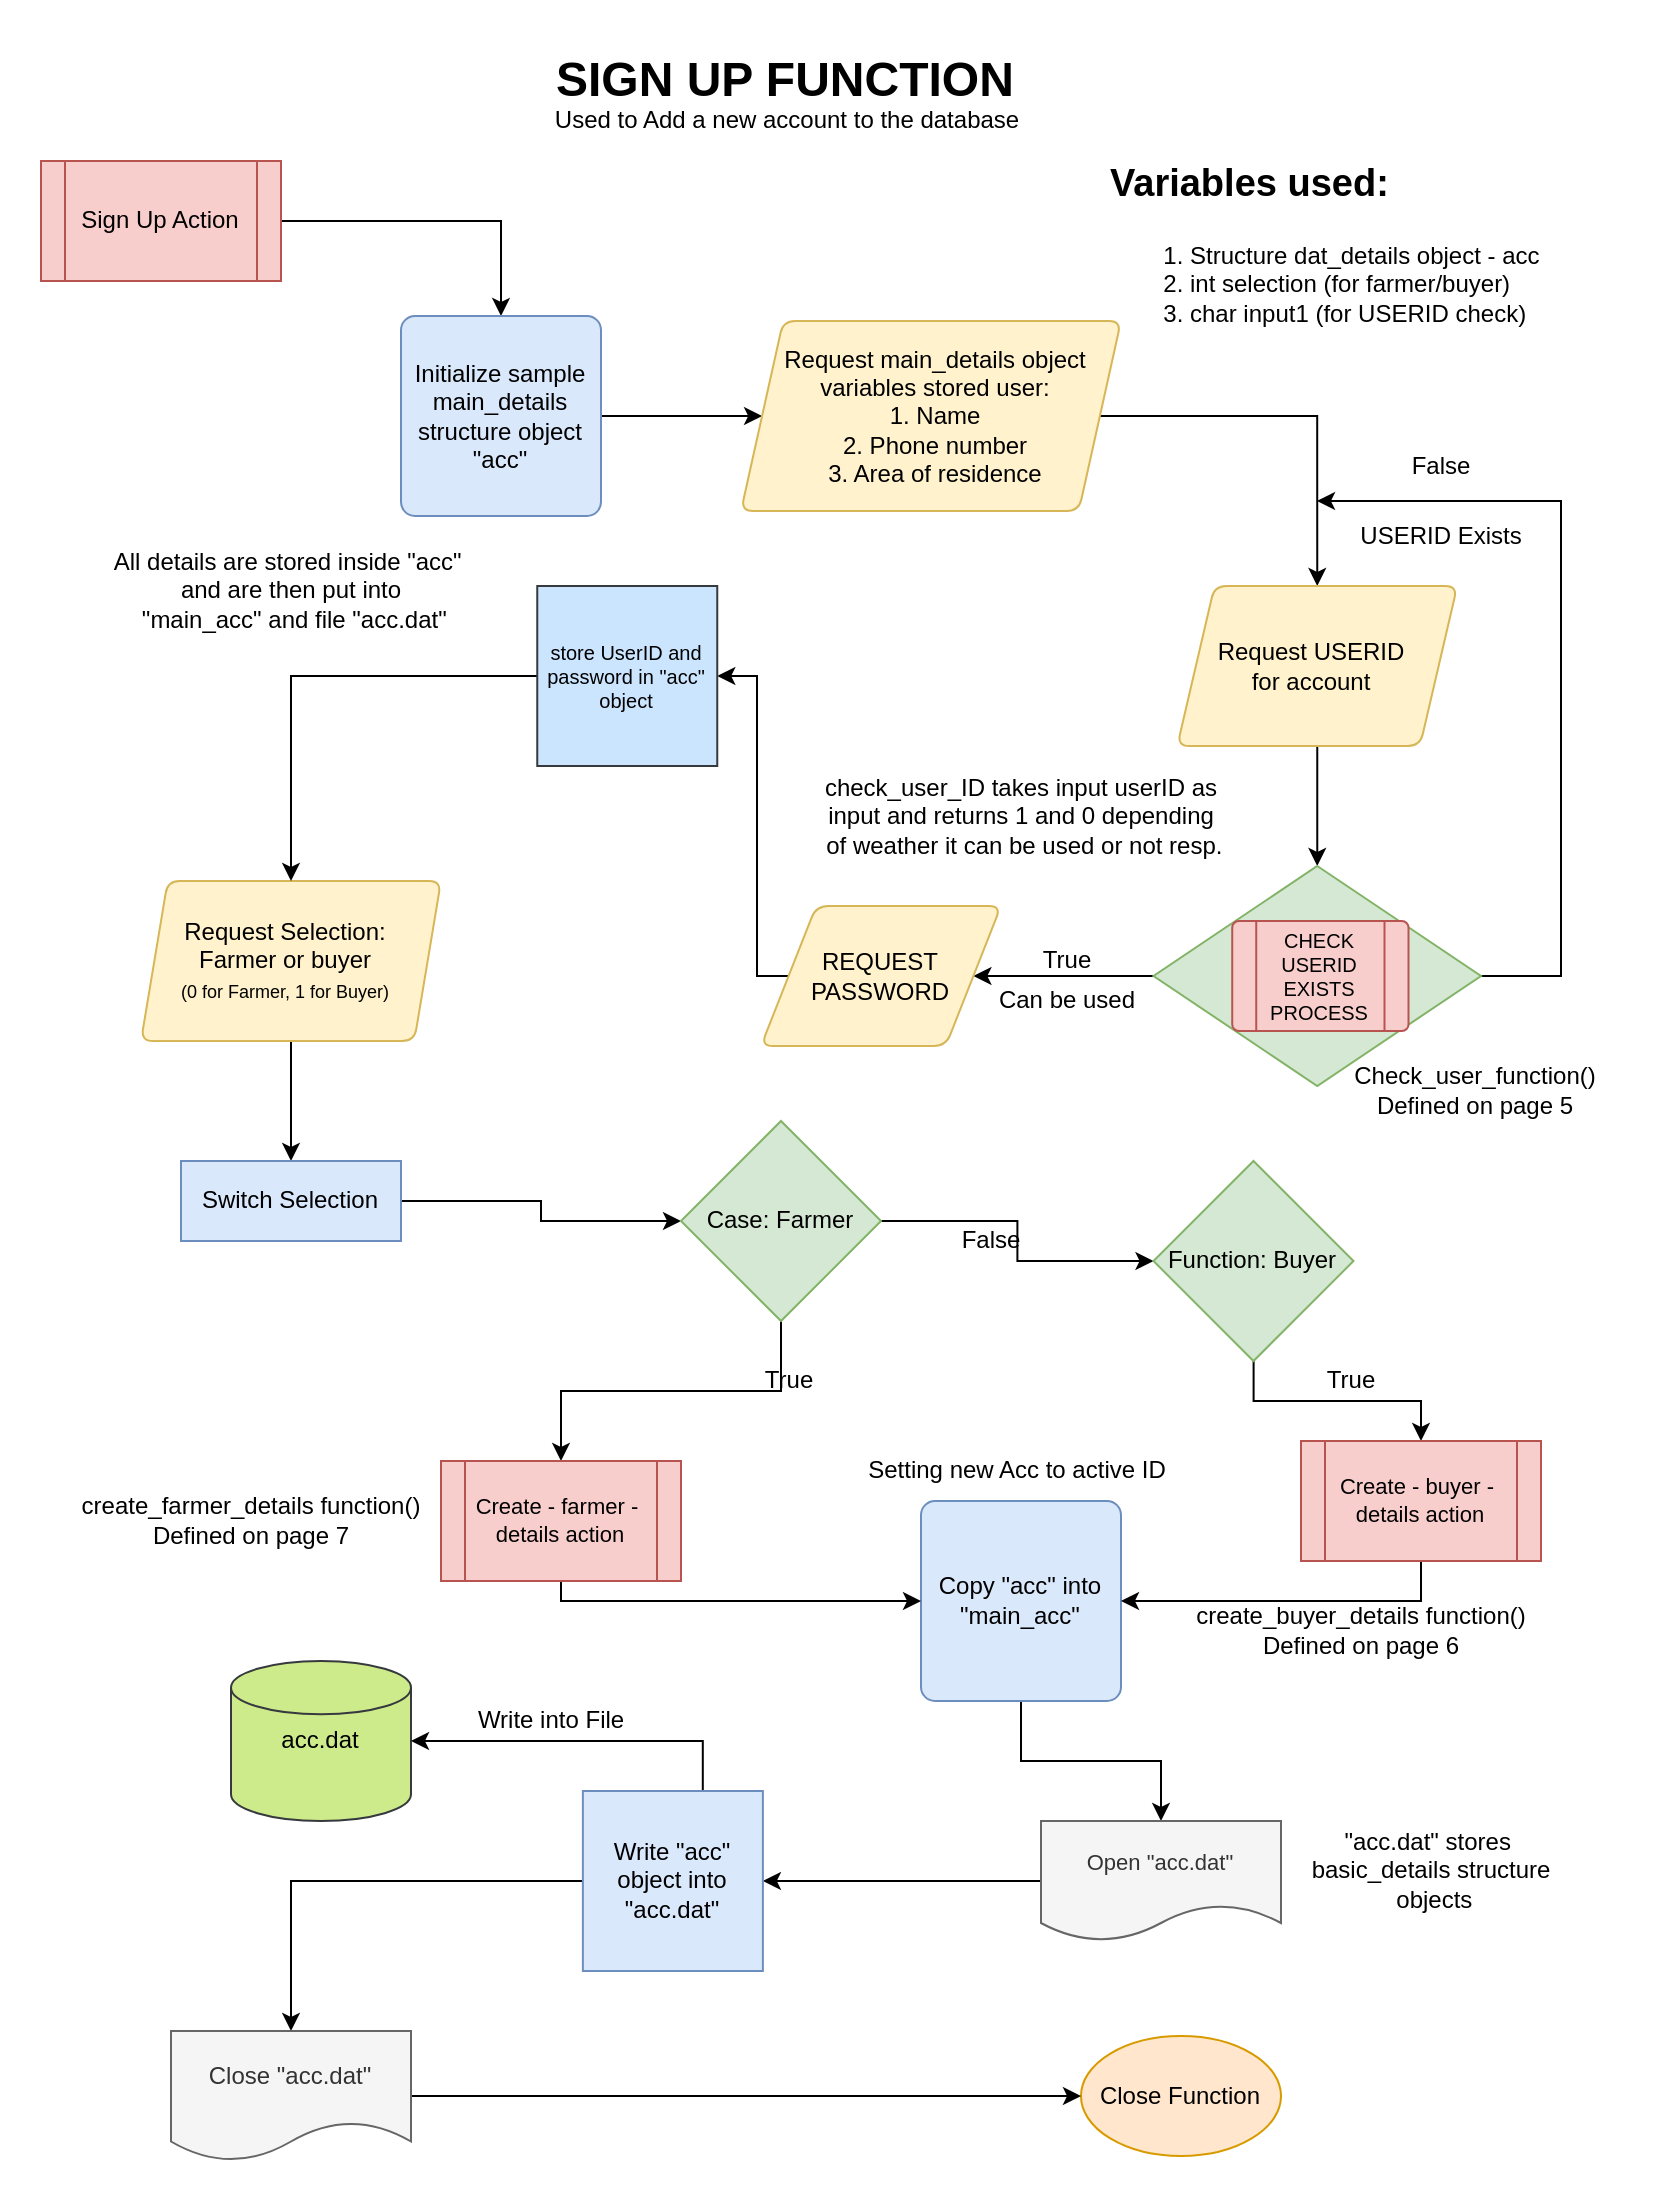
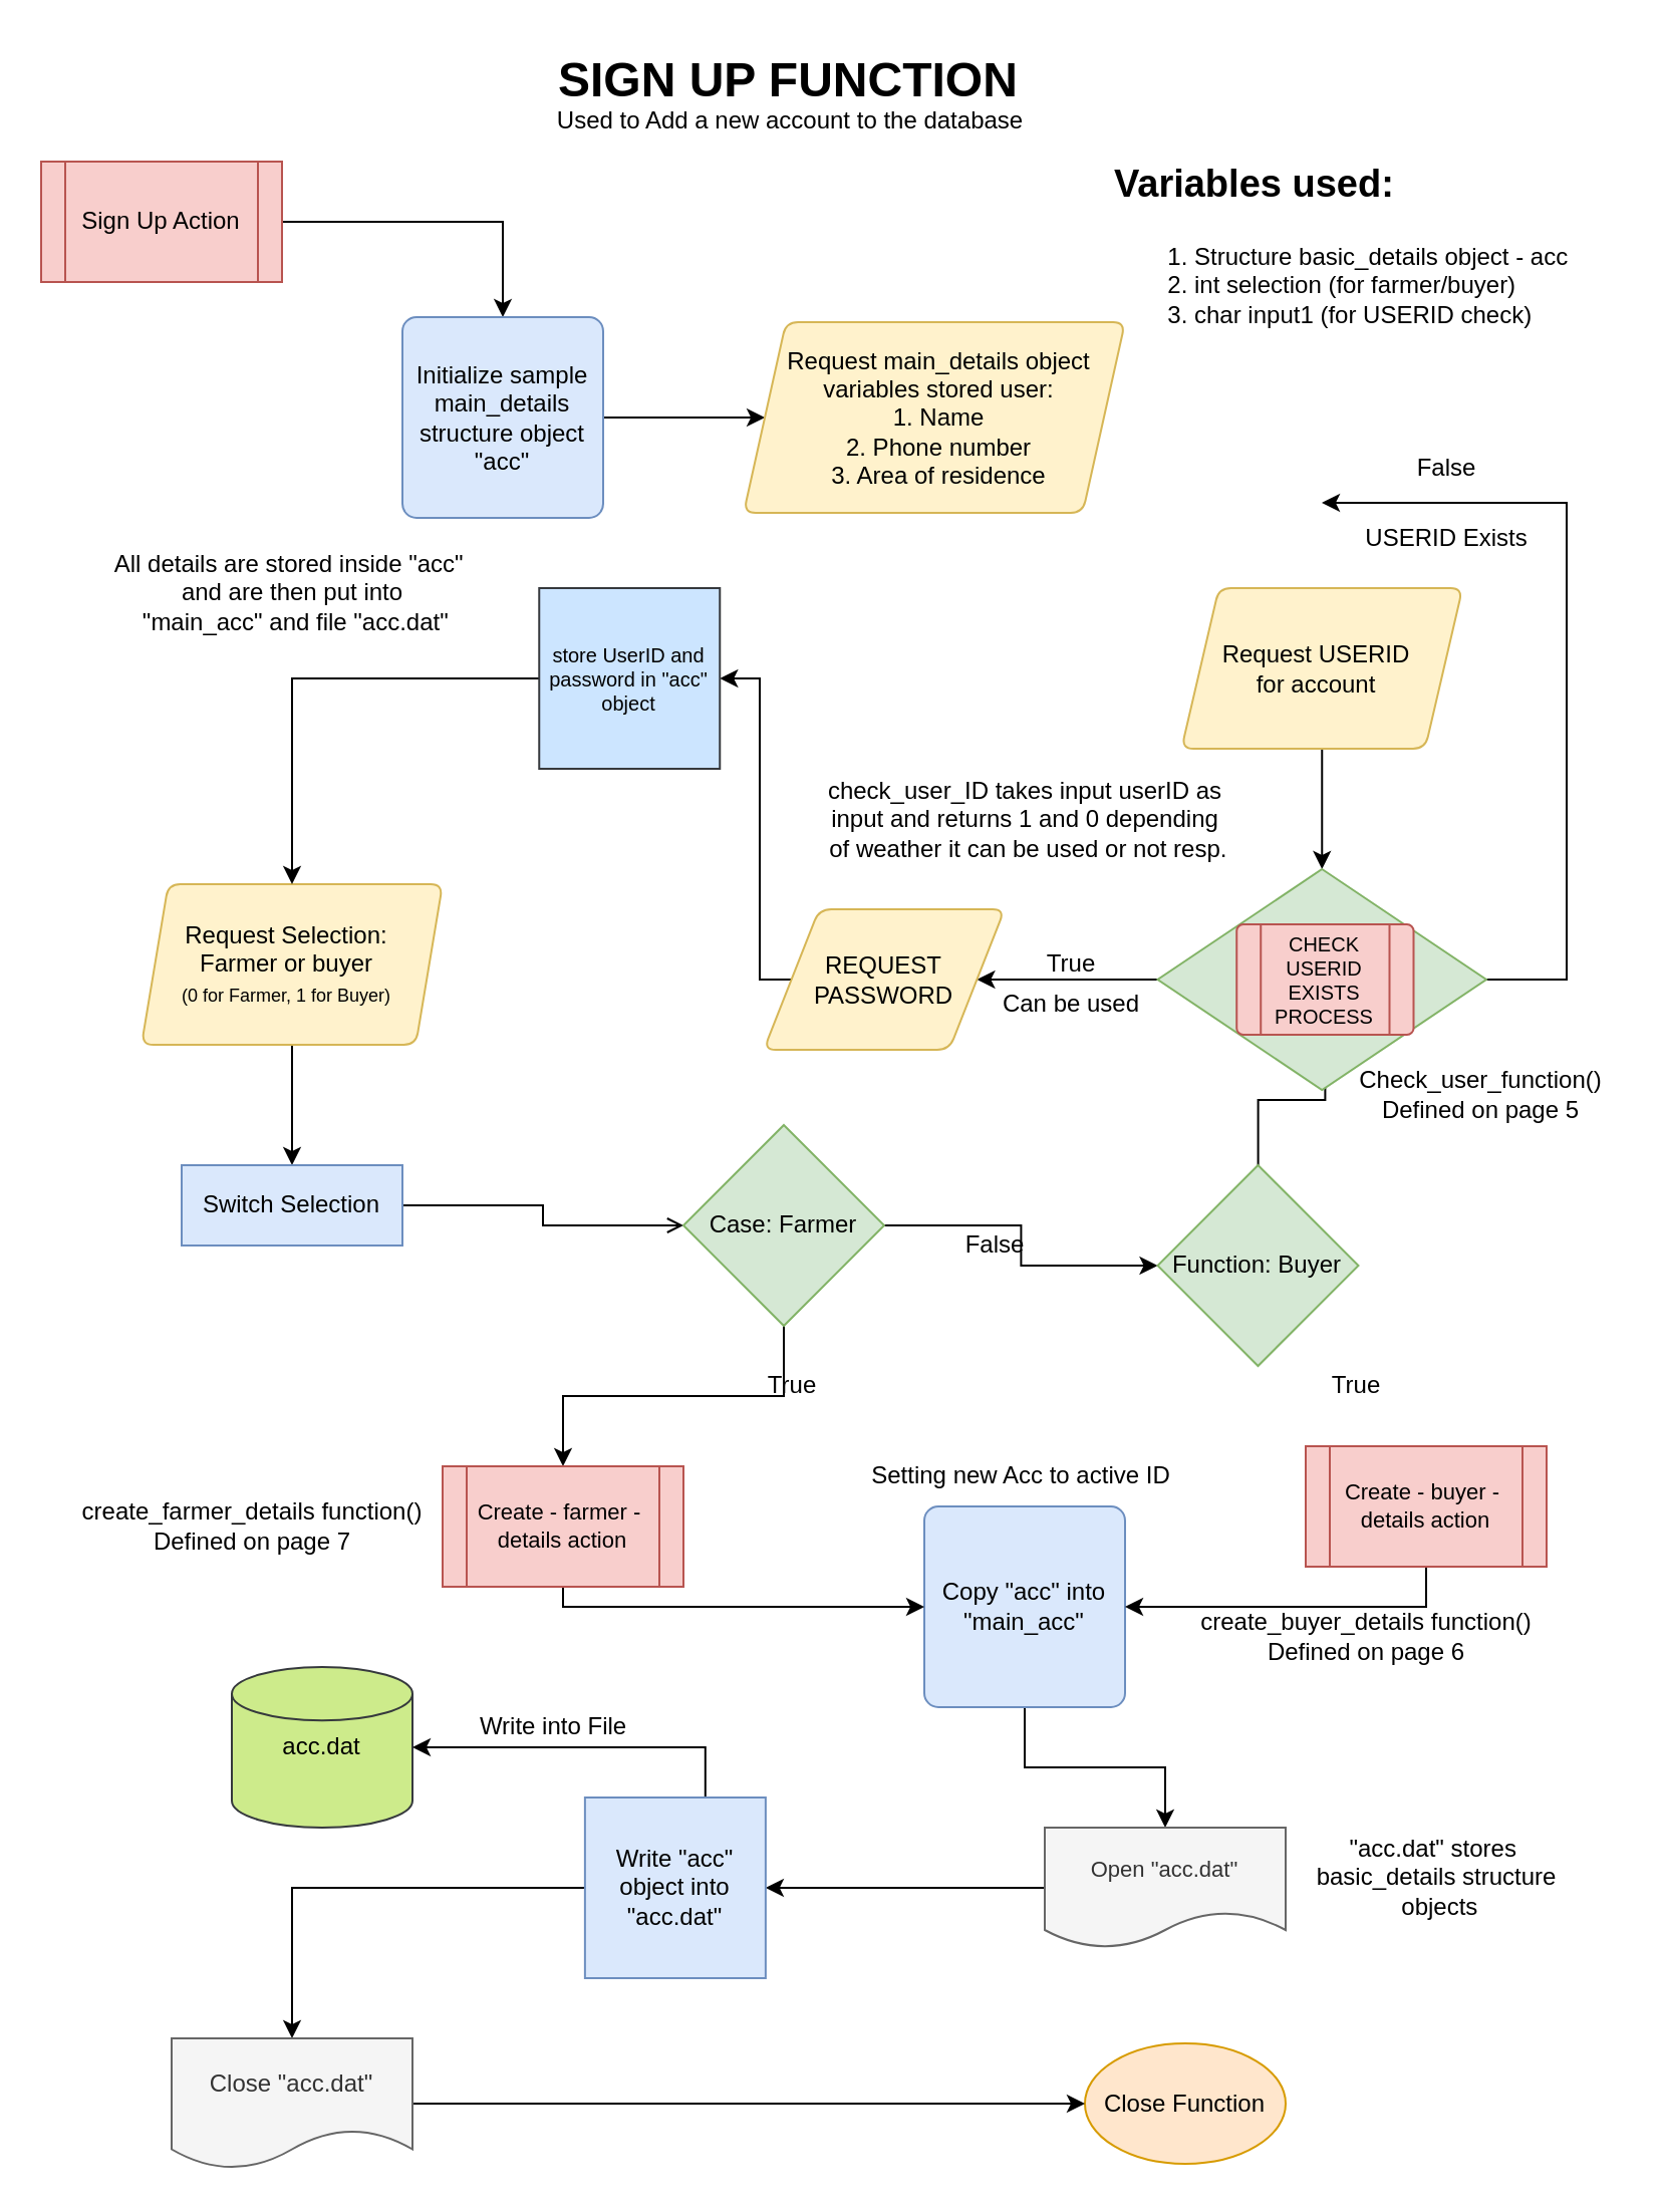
- <mxCell id="44" value="&lt;h1&gt;&lt;font style=&quot;font-size: 19px&quot;&gt;Variables used:&lt;/font&gt;&lt;/h1&gt;&lt;p&gt;&lt;/p&gt;&lt;ol&gt;&lt;li&gt;Structure dat_details object - acc&lt;/li&gt;&lt;li&gt;int selection (for farmer/buyer)&lt;/li&gt;&lt;li&gt;char input1 (for USERID check)&lt;/li&gt;&lt;/ol&gt;&lt;p&gt;&lt;/p&gt;" style="text;html=1;strokeColor=none;fillColor=none;spacing=5;spacingTop=-20;whiteSpace=wrap;overflow=hidden;rounded=0;fontSize=12;" parent="1" vertex="1"><mxGeometry x="550" y="70" width="240" height="120" as="geometry" /></mxCell>
+ <mxCell id="44" value="&lt;h1&gt;&lt;font style=&quot;font-size: 19px&quot;&gt;Variables used:&lt;/font&gt;&lt;/h1&gt;&lt;p&gt;&lt;/p&gt;&lt;ol&gt;&lt;li&gt;Structure basic_details object - acc&lt;/li&gt;&lt;li&gt;int selection (for farmer/buyer)&lt;/li&gt;&lt;li&gt;char input1 (for USERID check)&lt;/li&gt;&lt;/ol&gt;&lt;p&gt;&lt;/p&gt;" style="text;html=1;strokeColor=none;fillColor=none;spacing=5;spacingTop=-20;whiteSpace=wrap;overflow=hidden;rounded=0;fontSize=12;" parent="1" vertex="1"><mxGeometry x="550" y="70" width="240" height="120" as="geometry" /></mxCell>
- <mxCell id="6" style="edgeStyle=orthogonalEdgeStyle;rounded=0;orthogonalLoop=1;jettySize=auto;html=1;entryX=0.5;entryY=0;entryDx=0;entryDy=0;fontSize=10;" parent="1" source="7" target="18" edge="1"><mxGeometry relative="1" as="geometry" /></mxCell>
- <mxCell id="10" style="edgeStyle=orthogonalEdgeStyle;rounded=0;orthogonalLoop=1;jettySize=auto;html=1;entryX=0;entryY=0.5;entryDx=0;entryDy=0;entryPerimeter=0;fontSize=10;" parent="1" source="11" target="14" edge="1"><mxGeometry relative="1" as="geometry" /></mxCell>
+ <mxCell id="10" style="edgeStyle=orthogonalEdgeStyle;rounded=0;orthogonalLoop=1;jettySize=auto;html=1;entryX=0;entryY=0.5;entryDx=0;entryDy=0;entryPerimeter=0;fontSize=10;endArrow=open;" parent="1" source="11" target="14" edge="1"><mxGeometry relative="1" as="geometry" /></mxCell>
- <mxCell id="15" style="edgeStyle=orthogonalEdgeStyle;rounded=0;orthogonalLoop=1;jettySize=auto;html=1;entryX=0.5;entryY=0;entryDx=0;entryDy=0;fontSize=11;" parent="1" source="16" target="36" edge="1"><mxGeometry relative="1" as="geometry" /></mxCell>
+ <mxCell id="15" style="edgeStyle=orthogonalEdgeStyle;rounded=0;orthogonalLoop=1;jettySize=auto;html=1;fontSize=11;" parent="1" source="16" target="22" edge="1"><mxGeometry relative="1" as="geometry" /></mxCell>
